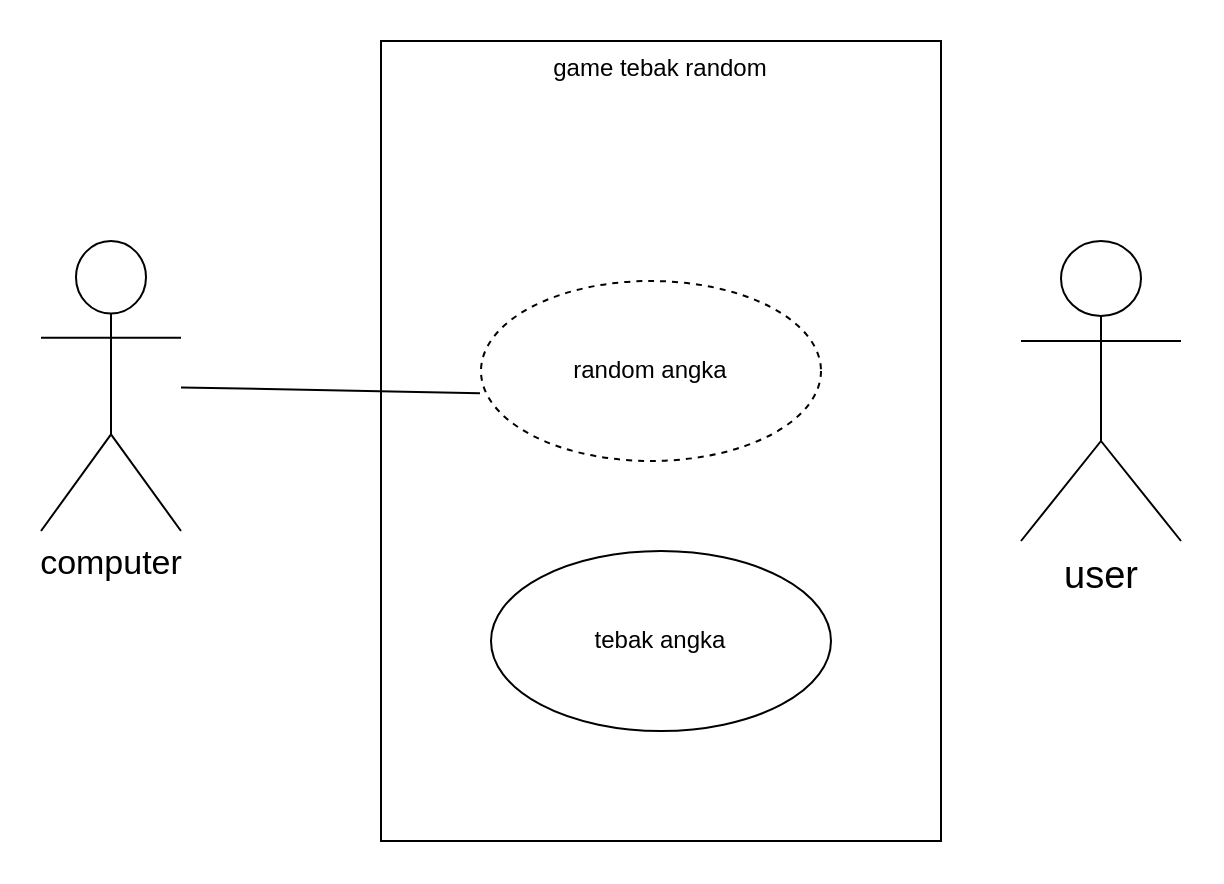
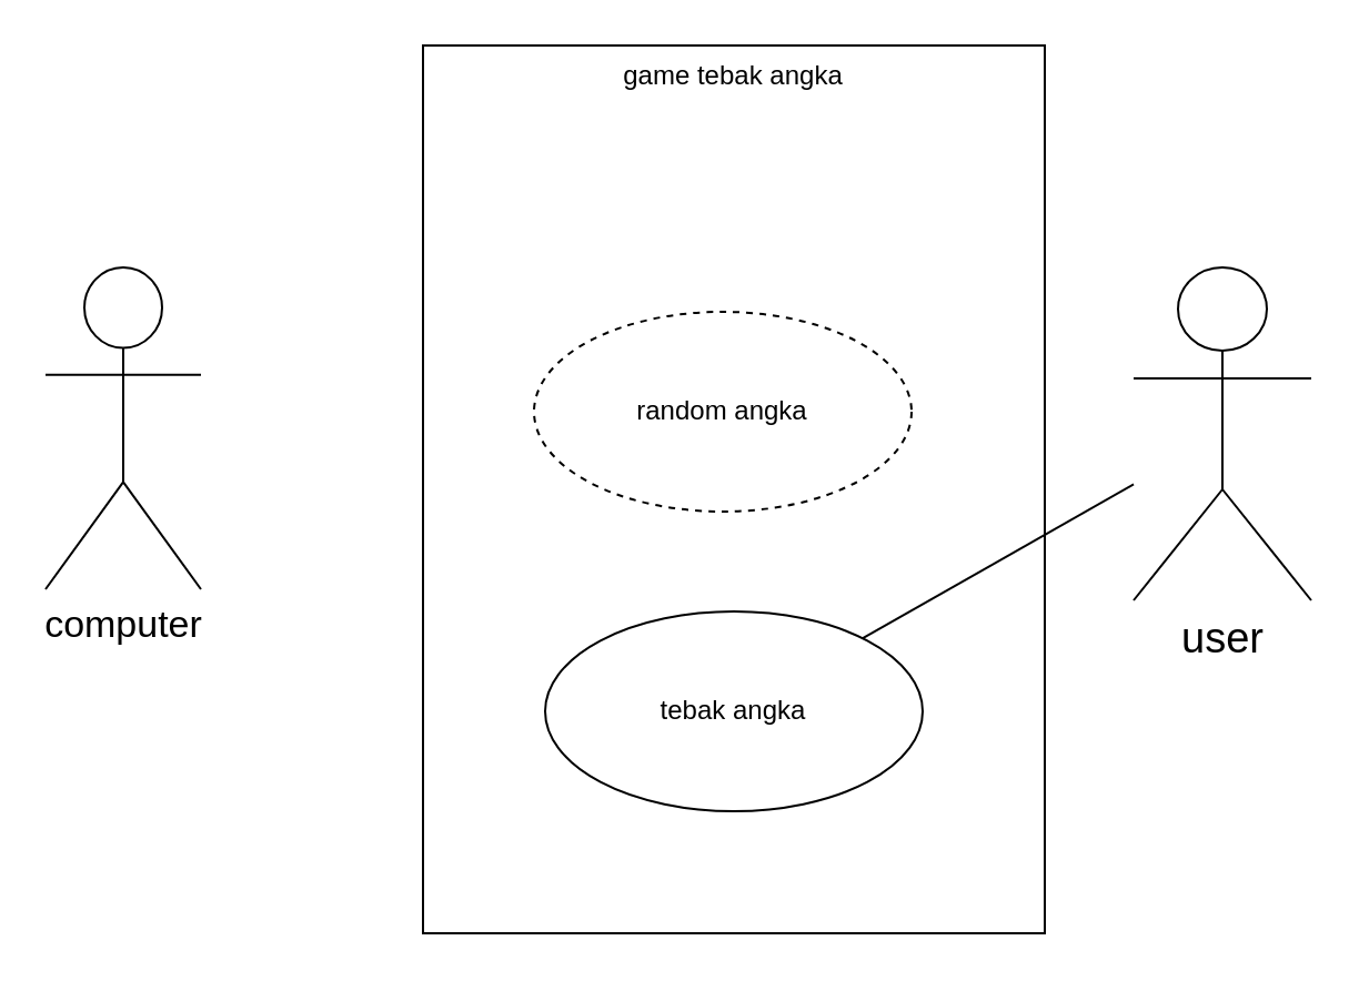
- <mxCell id="2" value="game tebak random" style="rounded=0;whiteSpace=wrap;html=1;verticalAlign=top;" vertex="1" parent="1"><mxGeometry x="190" y="20" width="280" height="400" as="geometry" /></mxCell>
+ <mxCell id="2" value="game tebak angka" style="rounded=0;whiteSpace=wrap;html=1;verticalAlign=top;" vertex="1" parent="1"><mxGeometry x="190" y="20" width="280" height="400" as="geometry" /></mxCell>
- <mxCell id="7" value="" style="endArrow=none;html=1;rounded=0;entryX=-0.003;entryY=0.624;entryDx=0;entryDy=0;entryPerimeter=0;" edge="1" parent="1" source="3" target="5"><mxGeometry width="50" height="50" relative="1" as="geometry"><mxPoint x="300" y="640" as="sourcePoint" /><mxPoint x="350" y="590" as="targetPoint" /></mxGeometry></mxCell>
+ <mxCell id="8" value="" style="endArrow=none;html=1;rounded=0;" edge="1" parent="1" source="6" target="4"><mxGeometry width="50" height="50" relative="1" as="geometry"><mxPoint x="300" y="640" as="sourcePoint" /><mxPoint x="350" y="590" as="targetPoint" /></mxGeometry></mxCell>
